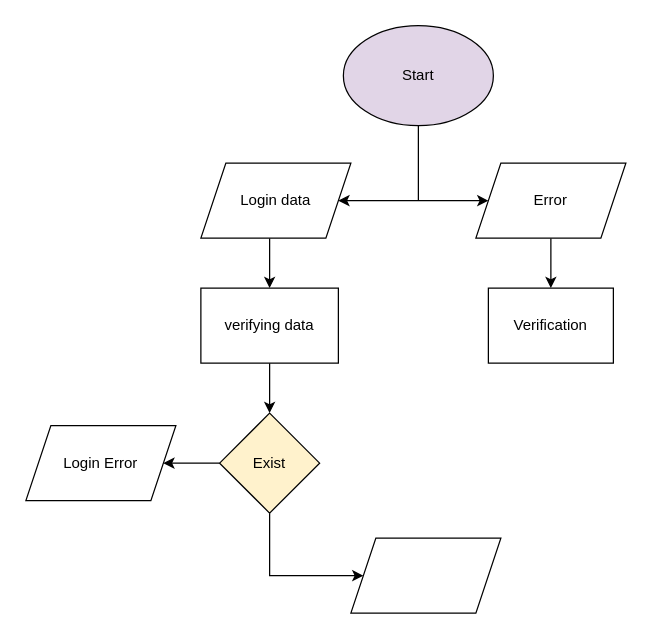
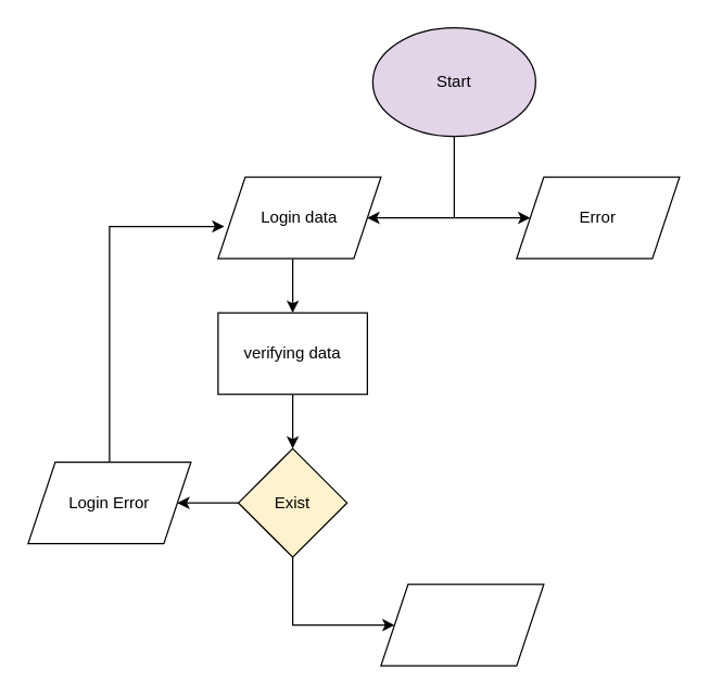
- <mxCell id="3" value="" style="edgeStyle=orthogonalEdgeStyle;rounded=0;orthogonalLoop=1;jettySize=auto;html=1;" edge="1" parent="1" source="4" target="17"><mxGeometry relative="1" as="geometry" /></mxCell>
+ <mxCell id="14" style="edgeStyle=orthogonalEdgeStyle;rounded=0;orthogonalLoop=1;jettySize=auto;html=1;entryX=0.038;entryY=0.606;entryDx=0;entryDy=0;entryPerimeter=0;" edge="1" parent="1" source="15" target="7"><mxGeometry relative="1" as="geometry"><Array as="points"><mxPoint x="80" y="166" /></Array></mxGeometry></mxCell>
- <mxCell id="17" value="Verification" style="rounded=0;whiteSpace=wrap;html=1;" vertex="1" parent="1"><mxGeometry x="390" y="230" width="100" height="60" as="geometry" /></mxCell>
